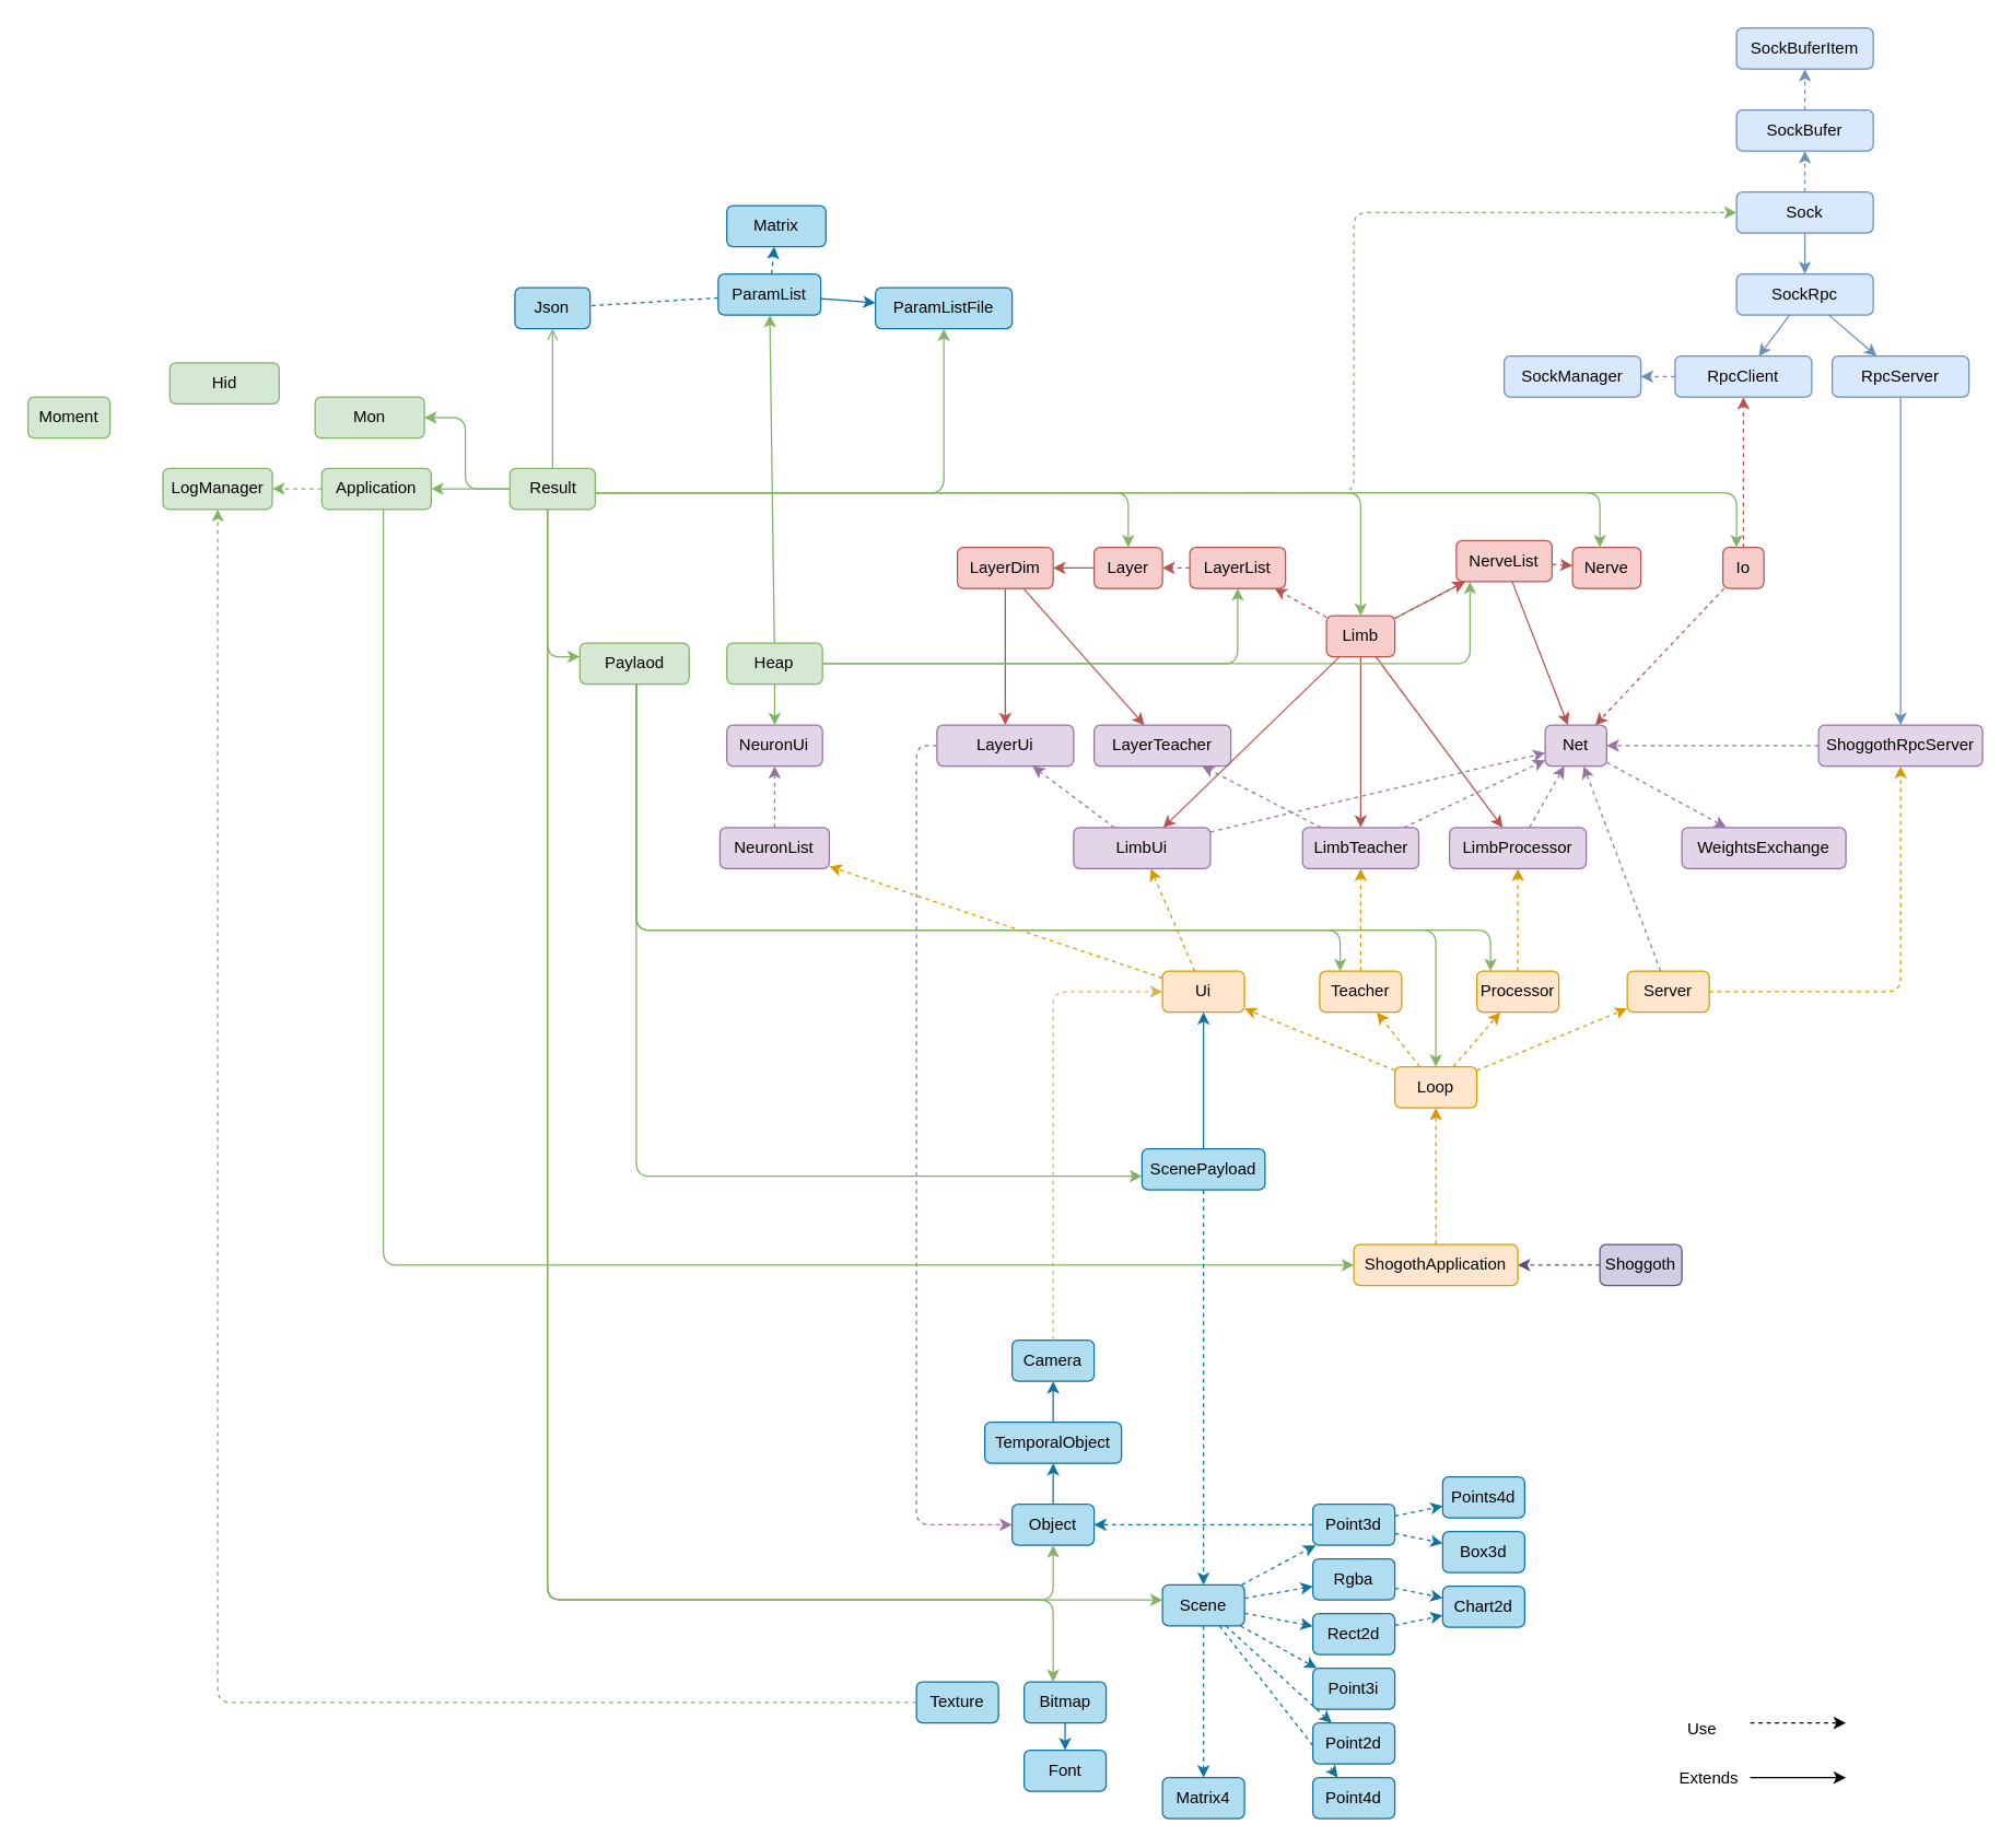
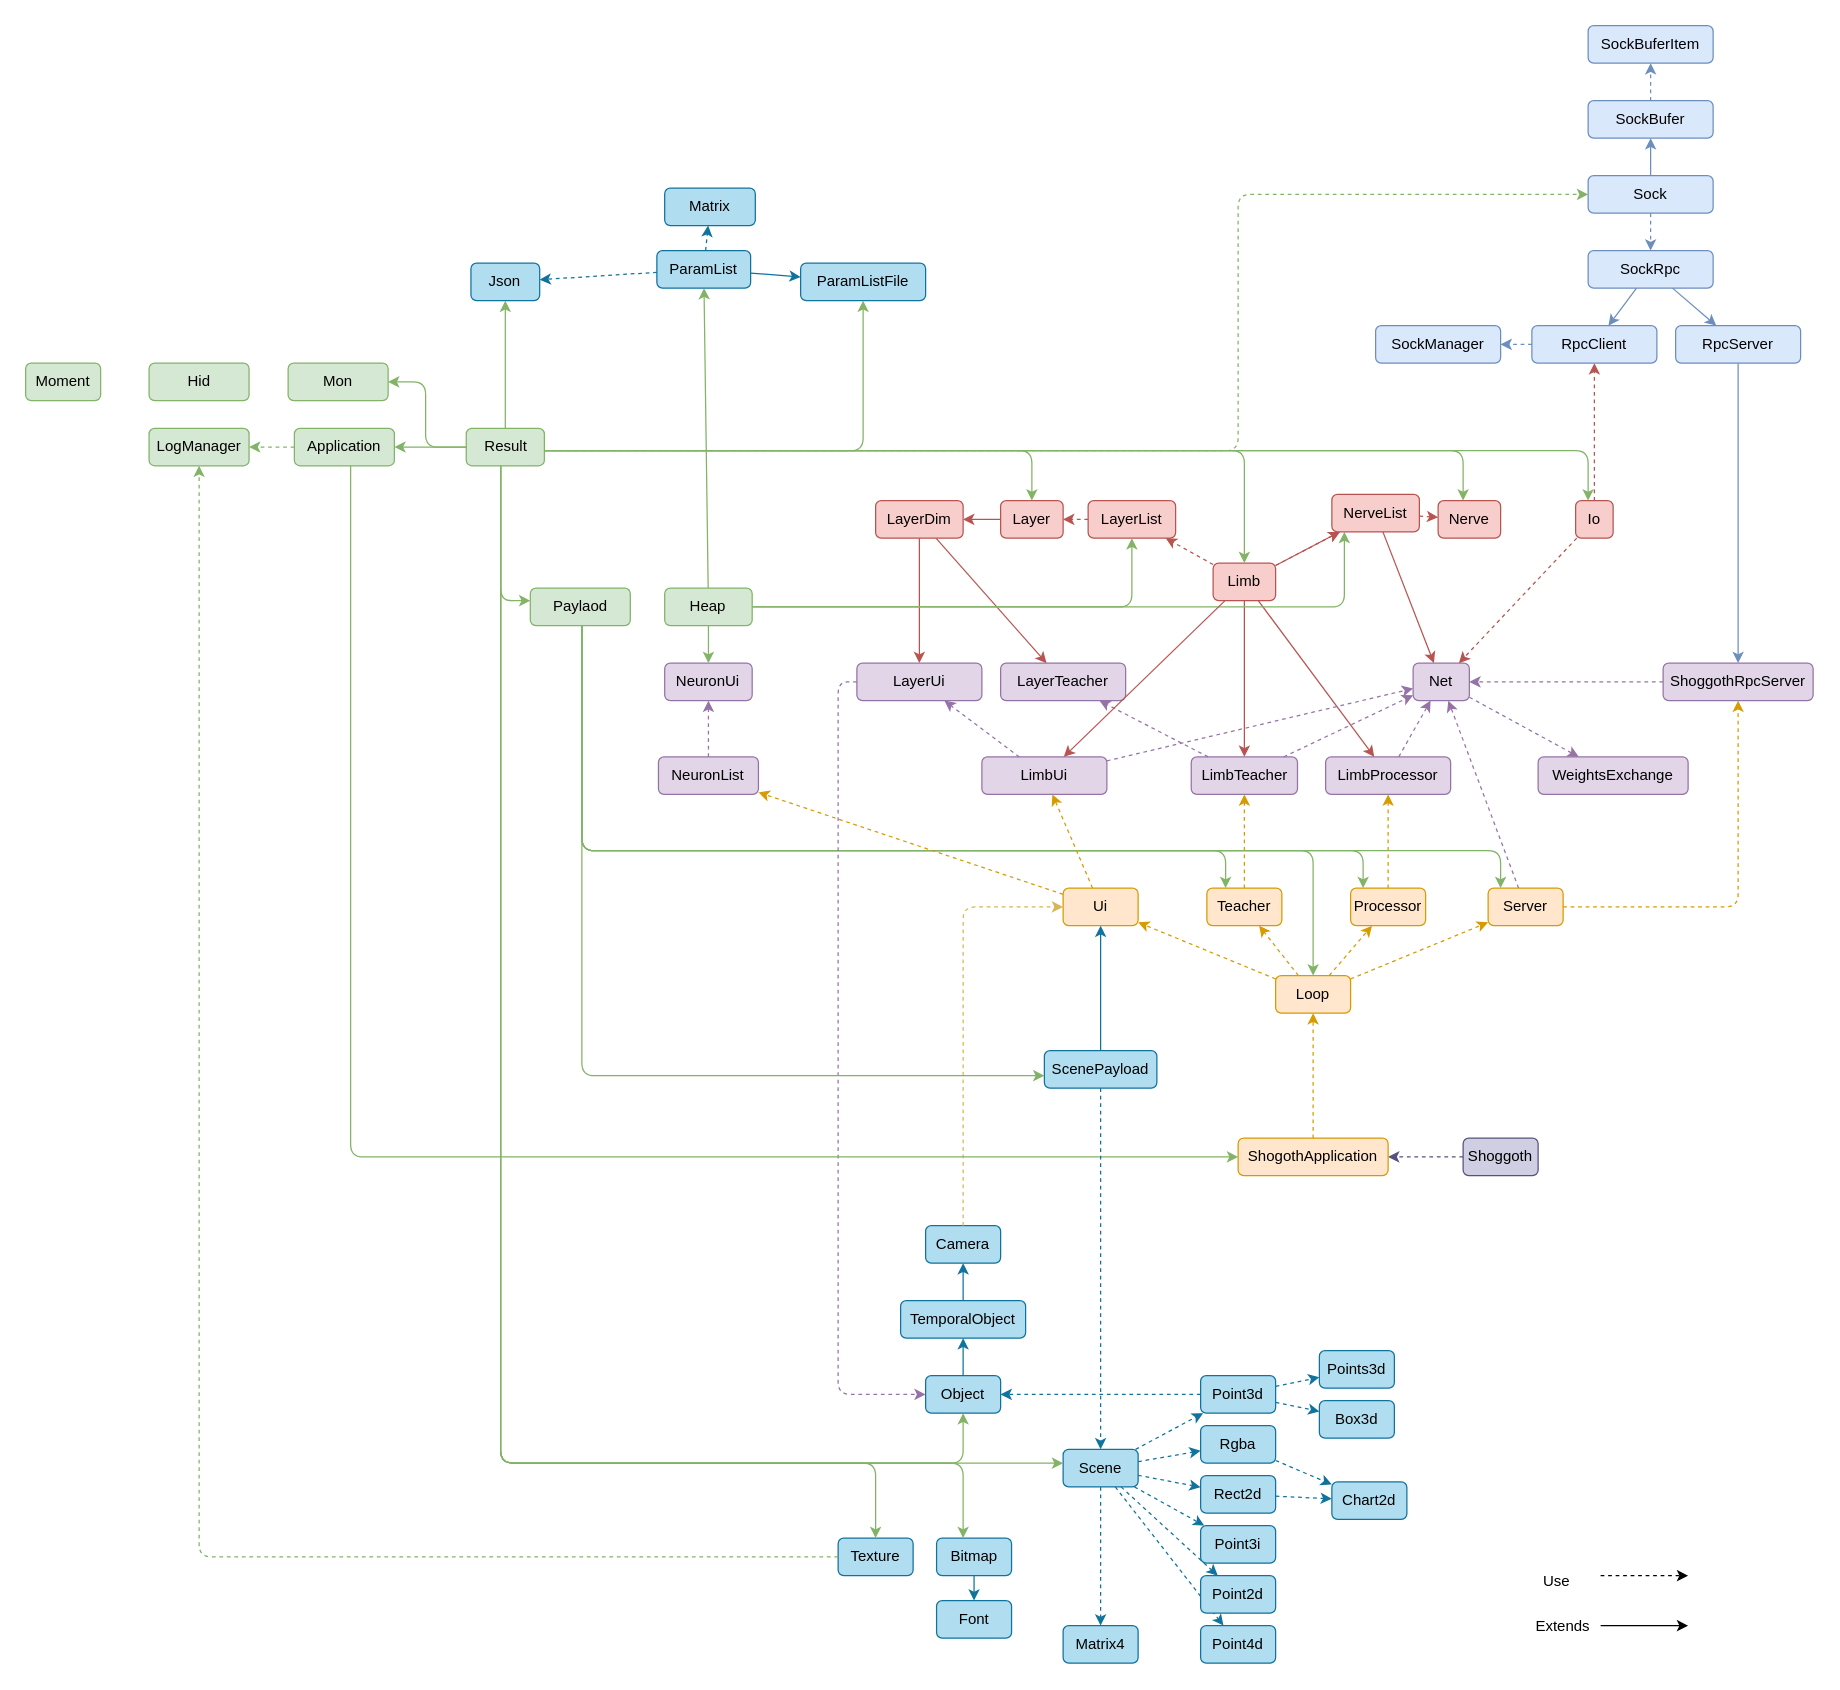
- <mxCell id="89" style="rounded=1;orthogonalLoop=1;jettySize=auto;html=1;dashed=1;fillColor=#dae8fc;strokeColor=#6c8ebf;" parent="1" source="79" target="83" edge="1"><mxGeometry relative="1" as="geometry"><mxPoint x="1635" y="190" as="sourcePoint" /><mxPoint x="1785" y="190" as="targetPoint" /></mxGeometry></mxCell>
+ <mxCell id="89" style="rounded=1;orthogonalLoop=1;jettySize=auto;html=1;dashed=0;fillColor=#dae8fc;strokeColor=#6c8ebf;" parent="1" source="79" target="83" edge="1"><mxGeometry relative="1" as="geometry"><mxPoint x="1635" y="190" as="sourcePoint" /><mxPoint x="1785" y="190" as="targetPoint" /></mxGeometry></mxCell>
- <mxCell id="81" style="rounded=1;orthogonalLoop=1;jettySize=auto;html=1;fillColor=#dae8fc;strokeColor=#6c8ebf;" parent="1" source="79" target="80" edge="1"><mxGeometry relative="1" as="geometry"><mxPoint x="1485" y="280" as="sourcePoint" /><mxPoint x="1595" y="640" as="targetPoint" /></mxGeometry></mxCell>
+ <mxCell id="81" style="rounded=1;orthogonalLoop=1;jettySize=auto;html=1;fillColor=#dae8fc;strokeColor=#6c8ebf;dashed=1;" parent="1" source="79" target="80" edge="1"><mxGeometry relative="1" as="geometry"><mxPoint x="1485" y="280" as="sourcePoint" /><mxPoint x="1595" y="640" as="targetPoint" /></mxGeometry></mxCell>
- <mxCell id="107" style="rounded=1;orthogonalLoop=1;jettySize=auto;html=1;dashed=1;fillColor=#b1ddf0;strokeColor=#10739e;endArrow=none;" parent="1" source="101" target="99" edge="1"><mxGeometry relative="1" as="geometry"><mxPoint x="890" y="150" as="sourcePoint" /><mxPoint x="550" y="-20" as="targetPoint" /></mxGeometry></mxCell>
+ <mxCell id="107" style="rounded=1;orthogonalLoop=1;jettySize=auto;html=1;dashed=1;fillColor=#b1ddf0;strokeColor=#10739e;" parent="1" source="101" target="99" edge="1"><mxGeometry relative="1" as="geometry"><mxPoint x="890" y="150" as="sourcePoint" /><mxPoint x="550" y="-20" as="targetPoint" /></mxGeometry></mxCell>
- <mxCell id="106" style="rounded=1;orthogonalLoop=1;jettySize=auto;html=1;fillColor=#d5e8d4;strokeColor=#82b366;endArrow=open;" parent="1" source="92" target="99" edge="1"><mxGeometry relative="1" as="geometry"><mxPoint x="340" y="830" as="sourcePoint" /><mxPoint x="305" y="715" as="targetPoint" /></mxGeometry></mxCell>
+ <mxCell id="106" style="rounded=1;orthogonalLoop=1;jettySize=auto;html=1;fillColor=#d5e8d4;strokeColor=#82b366;" parent="1" source="92" target="99" edge="1"><mxGeometry relative="1" as="geometry"><mxPoint x="340" y="830" as="sourcePoint" /><mxPoint x="305" y="715" as="targetPoint" /></mxGeometry></mxCell>
- <mxCell id="93" value="Hid" style="text;html=1;align=center;verticalAlign=middle;whiteSpace=wrap;rounded=1;fillColor=#d5e8d4;strokeColor=#82b366;" parent="1" vertex="1"><mxGeometry x="123.75" y="265" width="80" height="30" as="geometry" /></mxCell>
+ <mxCell id="93" value="Hid" style="text;html=1;align=center;verticalAlign=middle;whiteSpace=wrap;rounded=1;fillColor=#d5e8d4;strokeColor=#82b366;" parent="1" vertex="1"><mxGeometry x="118.75" y="290" width="80" height="30" as="geometry" /></mxCell>
+ <mxCell id="19" style="rounded=1;orthogonalLoop=1;jettySize=auto;html=1;fillColor=#d5e8d4;strokeColor=#82b366;edgeStyle=orthogonalEdgeStyle;" parent="1" source="110" target="6" edge="1"><mxGeometry relative="1" as="geometry"><mxPoint x="570" y="825" as="sourcePoint" /><mxPoint x="1315" y="300" as="targetPoint" /><Array as="points"><mxPoint x="465" y="680" /><mxPoint x="1200" y="680" /></Array></mxGeometry></mxCell>
- <mxCell id="148" value="Points4d" style="text;html=1;align=center;verticalAlign=middle;whiteSpace=wrap;rounded=1;fillColor=#b1ddf0;strokeColor=#10739e;" parent="1" vertex="1"><mxGeometry x="1055" y="1080" width="60" height="30" as="geometry" /></mxCell>
+ <mxCell id="148" value="Points3d" style="text;html=1;align=center;verticalAlign=middle;whiteSpace=wrap;rounded=1;fillColor=#b1ddf0;strokeColor=#10739e;" parent="1" vertex="1"><mxGeometry x="1055" y="1080" width="60" height="30" as="geometry" /></mxCell>
- <mxCell id="140" value="Chart2d" style="text;html=1;align=center;verticalAlign=middle;whiteSpace=wrap;rounded=1;fillColor=#b1ddf0;strokeColor=#10739e;" parent="1" vertex="1"><mxGeometry x="1055" y="1160" width="60" height="30" as="geometry" /></mxCell>
+ <mxCell id="140" value="Chart2d" style="text;html=1;align=center;verticalAlign=middle;whiteSpace=wrap;rounded=1;fillColor=#b1ddf0;strokeColor=#10739e;" parent="1" vertex="1"><mxGeometry x="1065" y="1185" width="60" height="30" as="geometry" /></mxCell>
+ <mxCell id="117" style="rounded=1;orthogonalLoop=1;jettySize=auto;html=1;fillColor=#d5e8d4;strokeColor=#82b366;edgeStyle=orthogonalEdgeStyle;" parent="1" source="92" target="114" edge="1"><mxGeometry relative="1" as="geometry"><mxPoint x="753.846" y="1195" as="sourcePoint" /><mxPoint x="121" y="840" as="targetPoint" /><Array as="points"><mxPoint x="400" y="357" /><mxPoint x="400" y="1170" /><mxPoint x="700" y="1170" /></Array></mxGeometry></mxCell>
